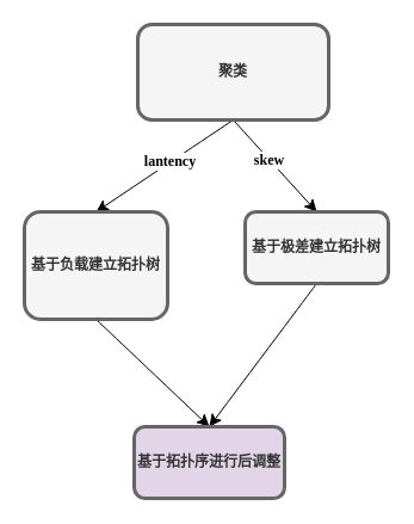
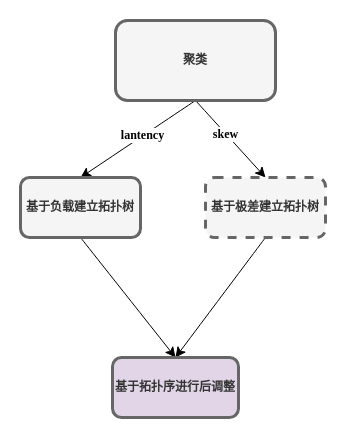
- <mxCell id="10" value="基于极差建立拓扑树" style="rounded=1;whiteSpace=wrap;html=1;fontFamily=宋体;fontStyle=1;strokeWidth=3;fillColor=#f5f5f5;fontColor=#333333;strokeColor=#666666;" vertex="1" parent="1"><mxGeometry x="205" y="177" width="120" height="60" as="geometry" /></mxCell>
+ <mxCell id="10" value="基于极差建立拓扑树" style="rounded=1;whiteSpace=wrap;html=1;fontFamily=宋体;fontStyle=1;strokeWidth=3;fillColor=#f5f5f5;fontColor=#333333;strokeColor=#666666;dashed=1;" vertex="1" parent="1"><mxGeometry x="205" y="177" width="120" height="60" as="geometry" /></mxCell>
- <mxCell id="8" value="基于负载建立拓扑树" style="rounded=1;whiteSpace=wrap;html=1;fontFamily=宋体;fontStyle=1;strokeWidth=3;fillColor=#f5f5f5;fontColor=#333333;strokeColor=#666666;" vertex="1" parent="1"><mxGeometry x="20" y="177" width="120" height="90" as="geometry" /></mxCell>
+ <mxCell id="8" value="基于负载建立拓扑树" style="rounded=1;whiteSpace=wrap;html=1;fontFamily=宋体;fontStyle=1;strokeWidth=3;fillColor=#f5f5f5;fontColor=#333333;strokeColor=#666666;" vertex="1" parent="1"><mxGeometry x="20" y="177" width="120" height="60" as="geometry" /></mxCell>
